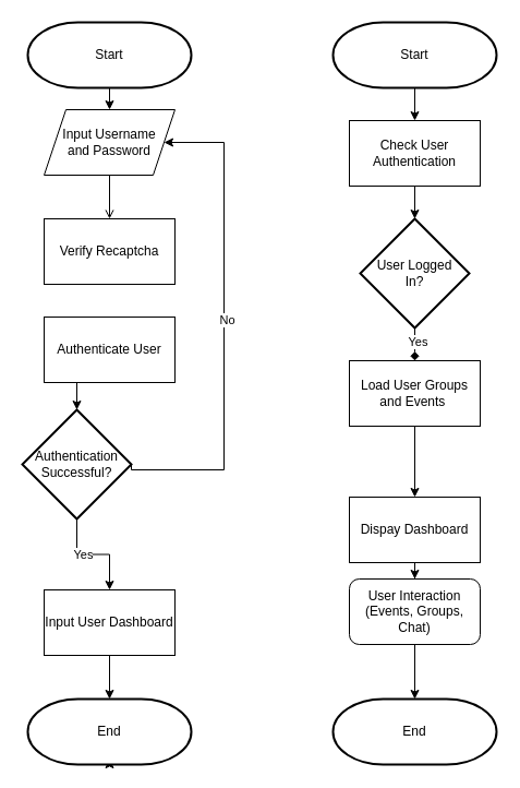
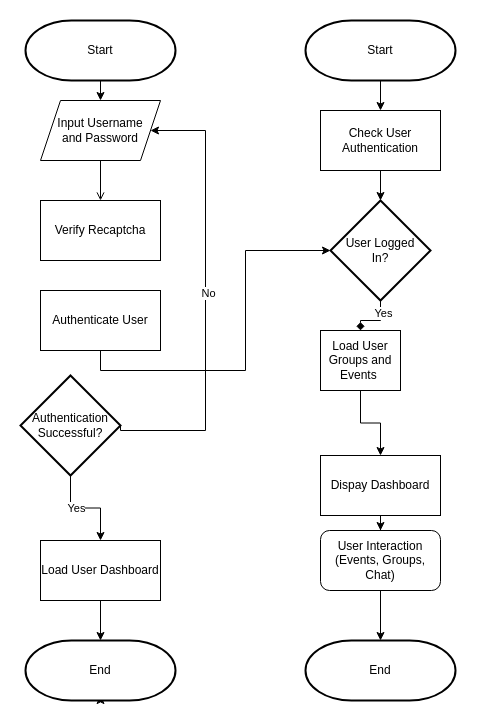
- <mxCell id="13" style="edgeStyle=orthogonalEdgeStyle;rounded=0;orthogonalLoop=1;jettySize=auto;html=1;exitX=0.5;exitY=1;exitDx=0;exitDy=0;entryX=0.5;entryY=0;entryDx=0;entryDy=0;entryPerimeter=0;" edge="1" parent="1" source="6" target="11"><mxGeometry relative="1" as="geometry" /></mxCell>
+ <mxCell id="13" style="edgeStyle=orthogonalEdgeStyle;rounded=0;orthogonalLoop=1;jettySize=auto;html=1;exitX=0.5;exitY=1;exitDx=0;exitDy=0;" edge="1" parent="1" source="6" target="24"><mxGeometry relative="1" as="geometry" /></mxCell>
- <mxCell id="26" value="Load User Groups and Events&amp;nbsp;" style="rounded=0;whiteSpace=wrap;html=1;" vertex="1" parent="1"><mxGeometry x="320" y="330" width="120" height="60" as="geometry" /></mxCell>
+ <mxCell id="26" value="Load User Groups and Events&amp;nbsp;" style="rounded=0;whiteSpace=wrap;html=1;" vertex="1" parent="1"><mxGeometry x="320" y="330" width="80" height="60" as="geometry" /></mxCell>
- <mxCell id="12" value="Input User Dashboard" style="rounded=0;whiteSpace=wrap;html=1;" vertex="1" parent="1"><mxGeometry x="40" y="540" width="120" height="60" as="geometry" /></mxCell>
+ <mxCell id="12" value="Load User Dashboard" style="rounded=0;whiteSpace=wrap;html=1;" vertex="1" parent="1"><mxGeometry x="40" y="540" width="120" height="60" as="geometry" /></mxCell>
